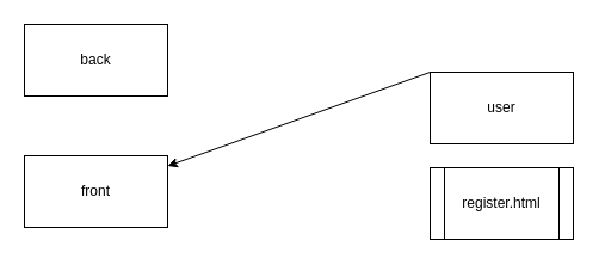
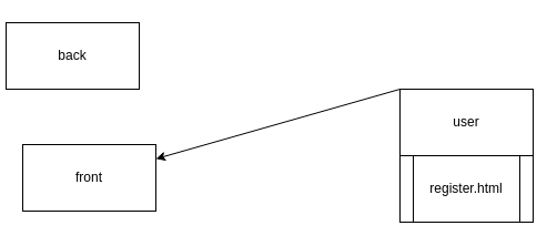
- <mxCell id="3" value="back" style="whiteSpace=wrap;html=1;" vertex="1" parent="1"><mxGeometry x="20" y="20" width="120" height="60" as="geometry" /></mxCell>
+ <mxCell id="3" value="back" style="whiteSpace=wrap;html=1;" vertex="1" parent="1"><mxGeometry x="5" y="20" width="120" height="60" as="geometry" /></mxCell>
- <mxCell id="5" value="user" style="whiteSpace=wrap;html=1;" vertex="1" parent="1"><mxGeometry x="360" y="60" width="120" height="60" as="geometry" /></mxCell>
+ <mxCell id="5" value="user" style="whiteSpace=wrap;html=1;" vertex="1" parent="1"><mxGeometry x="360" y="80" width="120" height="60" as="geometry" /></mxCell>
